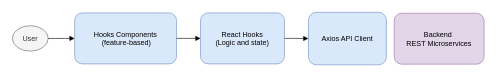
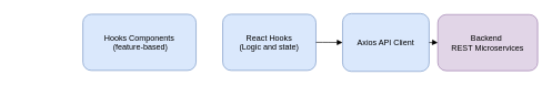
- <mxCell id="2" value="User" style="shape=ellipse;fillColor=#f5f5f5;strokeColor=#666666;fontColor=#333333;" vertex="1" parent="1"><mxGeometry x="20" y="42.25" width="60" height="42.5" as="geometry" /></mxCell>
- <mxCell id="7" style="edgeStyle=orthogonalEdgeStyle;endArrow=block;" edge="1" parent="1" source="2" target="3"><mxGeometry relative="1" as="geometry" /></mxCell>
- <mxCell id="8" style="edgeStyle=orthogonalEdgeStyle;endArrow=block;" edge="1" parent="1" source="3" target="4"><mxGeometry relative="1" as="geometry" /></mxCell>
+ <mxCell id="10" style="edgeStyle=orthogonalEdgeStyle;endArrow=block;" edge="1" parent="1" source="5" target="6"><mxGeometry relative="1" as="geometry" /></mxCell>
